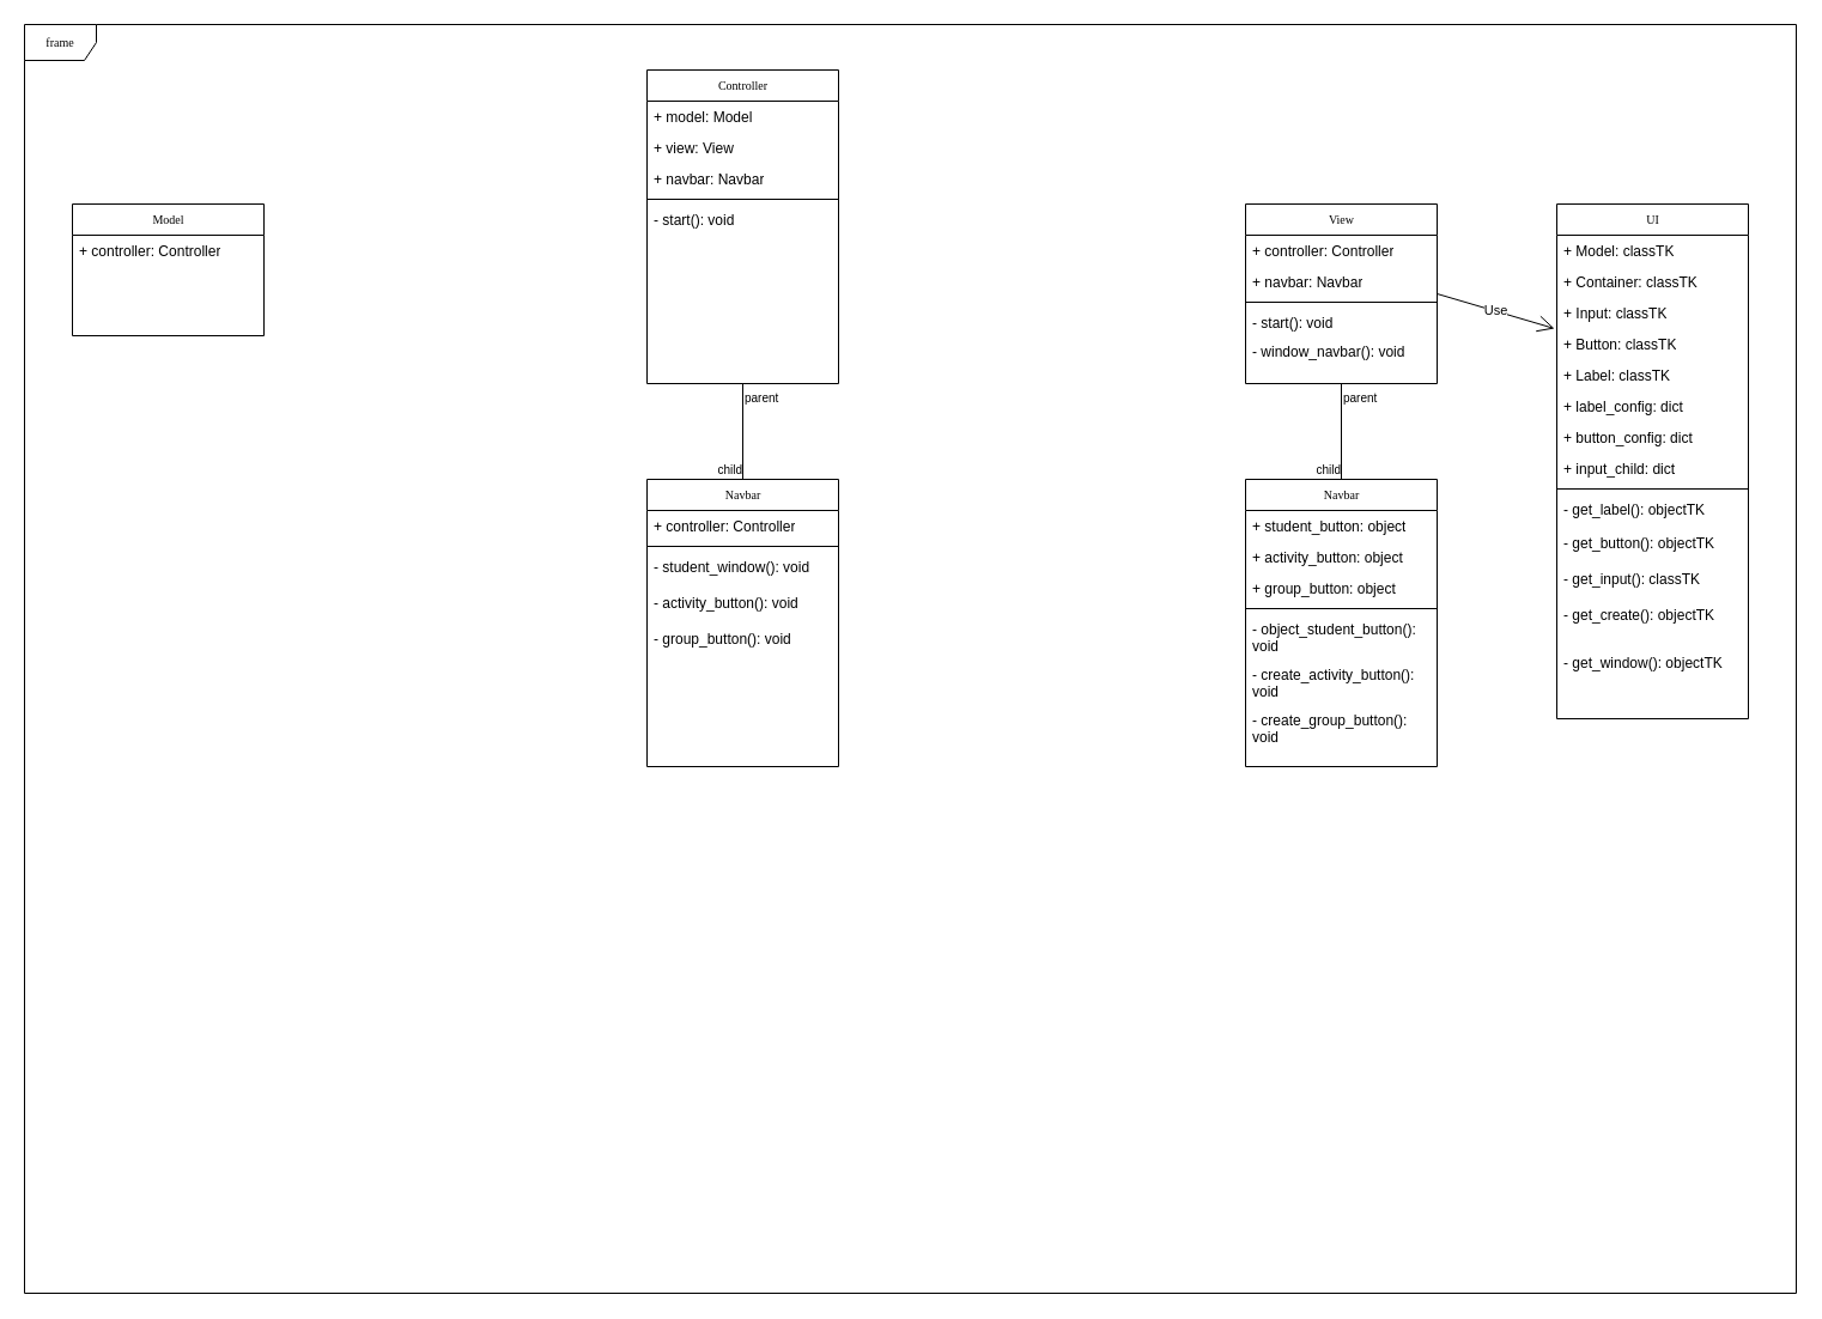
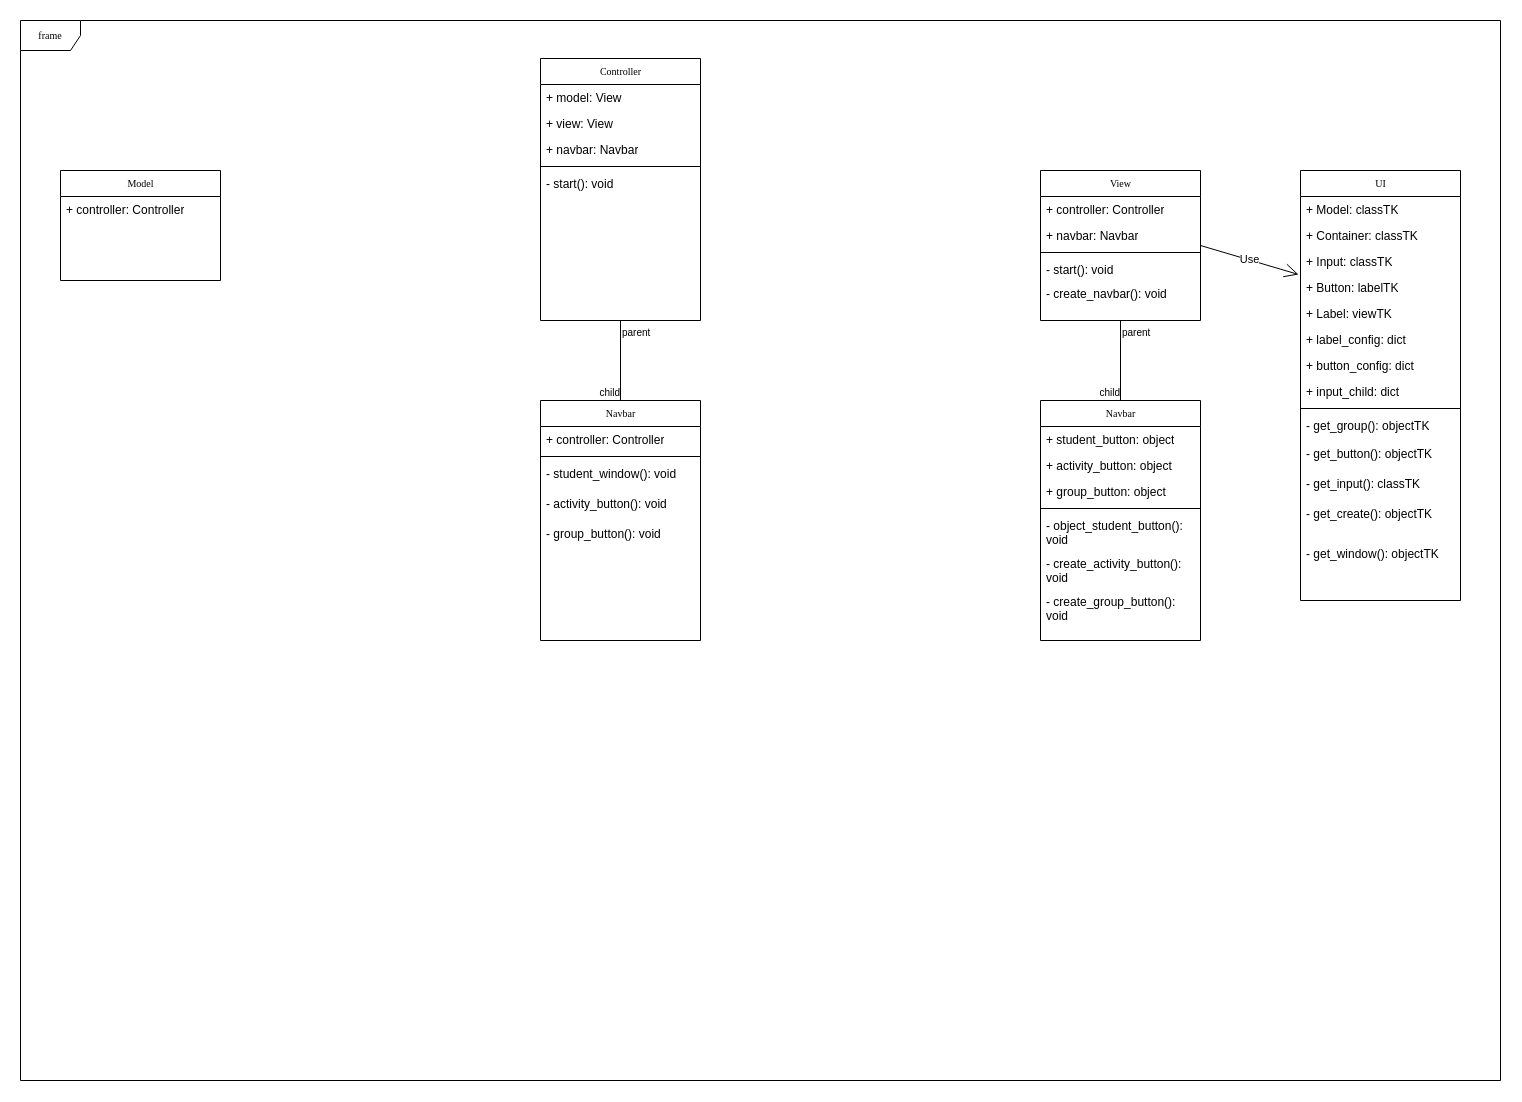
- <mxCell id="5" value="&lt;div&gt;+ model: Model&lt;br&gt;&lt;/div&gt;" style="text;html=1;strokeColor=none;fillColor=none;align=left;verticalAlign=top;spacingLeft=4;spacingRight=4;whiteSpace=wrap;overflow=hidden;rotatable=0;points=[[0,0.5],[1,0.5]];portConstraint=eastwest;" parent="4" vertex="1"><mxGeometry y="26" width="160" height="26" as="geometry" /></mxCell>
+ <mxCell id="5" value="&lt;div&gt;+ model: View&lt;br&gt;&lt;/div&gt;" style="text;html=1;strokeColor=none;fillColor=none;align=left;verticalAlign=top;spacingLeft=4;spacingRight=4;whiteSpace=wrap;overflow=hidden;rotatable=0;points=[[0,0.5],[1,0.5]];portConstraint=eastwest;" parent="4" vertex="1"><mxGeometry y="26" width="160" height="26" as="geometry" /></mxCell>
- <mxCell id="34" value="+ Button: class&lt;span class=&quot;tlid-translation translation&quot; lang=&quot;en&quot;&gt;&lt;span title=&quot;&quot; class=&quot;&quot;&gt;TK&lt;/span&gt;&lt;/span&gt;" style="text;html=1;strokeColor=none;fillColor=none;align=left;verticalAlign=top;spacingLeft=4;spacingRight=4;whiteSpace=wrap;overflow=hidden;rotatable=0;points=[[0,0.5],[1,0.5]];portConstraint=eastwest;" vertex="1" parent="30"><mxGeometry y="104" width="160" height="26" as="geometry" /></mxCell>
+ <mxCell id="34" value="+ Button: label&lt;span class=&quot;tlid-translation translation&quot; lang=&quot;en&quot;&gt;&lt;span title=&quot;&quot; class=&quot;&quot;&gt;TK&lt;/span&gt;&lt;/span&gt;" style="text;html=1;strokeColor=none;fillColor=none;align=left;verticalAlign=top;spacingLeft=4;spacingRight=4;whiteSpace=wrap;overflow=hidden;rotatable=0;points=[[0,0.5],[1,0.5]];portConstraint=eastwest;" vertex="1" parent="30"><mxGeometry y="104" width="160" height="26" as="geometry" /></mxCell>
- <mxCell id="18" value="- window_navbar(): void" style="text;html=1;strokeColor=none;fillColor=none;align=left;verticalAlign=top;spacingLeft=4;spacingRight=4;whiteSpace=wrap;overflow=hidden;rotatable=0;points=[[0,0.5],[1,0.5]];portConstraint=eastwest;" vertex="1" parent="13"><mxGeometry y="110" width="160" height="30" as="geometry" /></mxCell>
+ <mxCell id="18" value="- create_navbar(): void" style="text;html=1;strokeColor=none;fillColor=none;align=left;verticalAlign=top;spacingLeft=4;spacingRight=4;whiteSpace=wrap;overflow=hidden;rotatable=0;points=[[0,0.5],[1,0.5]];portConstraint=eastwest;" vertex="1" parent="13"><mxGeometry y="110" width="160" height="30" as="geometry" /></mxCell>
- <mxCell id="35" value="+ Label: class&lt;span class=&quot;tlid-translation translation&quot; lang=&quot;en&quot;&gt;&lt;span title=&quot;&quot; class=&quot;&quot;&gt;TK&lt;/span&gt;&lt;/span&gt;" style="text;html=1;strokeColor=none;fillColor=none;align=left;verticalAlign=top;spacingLeft=4;spacingRight=4;whiteSpace=wrap;overflow=hidden;rotatable=0;points=[[0,0.5],[1,0.5]];portConstraint=eastwest;" vertex="1" parent="30"><mxGeometry y="130" width="160" height="26" as="geometry" /></mxCell>
+ <mxCell id="35" value="+ Label: view&lt;span class=&quot;tlid-translation translation&quot; lang=&quot;en&quot;&gt;&lt;span title=&quot;&quot; class=&quot;&quot;&gt;TK&lt;/span&gt;&lt;/span&gt;" style="text;html=1;strokeColor=none;fillColor=none;align=left;verticalAlign=top;spacingLeft=4;spacingRight=4;whiteSpace=wrap;overflow=hidden;rotatable=0;points=[[0,0.5],[1,0.5]];portConstraint=eastwest;" vertex="1" parent="30"><mxGeometry y="130" width="160" height="26" as="geometry" /></mxCell>
- <mxCell id="40" value="- get_label(): objectTK" style="text;html=1;strokeColor=none;fillColor=none;align=left;verticalAlign=top;spacingLeft=4;spacingRight=4;whiteSpace=wrap;overflow=hidden;rotatable=0;points=[[0,0.5],[1,0.5]];portConstraint=eastwest;" vertex="1" parent="30"><mxGeometry y="242" width="160" height="28" as="geometry" /></mxCell>
+ <mxCell id="40" value="- get_group(): objectTK" style="text;html=1;strokeColor=none;fillColor=none;align=left;verticalAlign=top;spacingLeft=4;spacingRight=4;whiteSpace=wrap;overflow=hidden;rotatable=0;points=[[0,0.5],[1,0.5]];portConstraint=eastwest;" vertex="1" parent="30"><mxGeometry y="242" width="160" height="28" as="geometry" /></mxCell>
